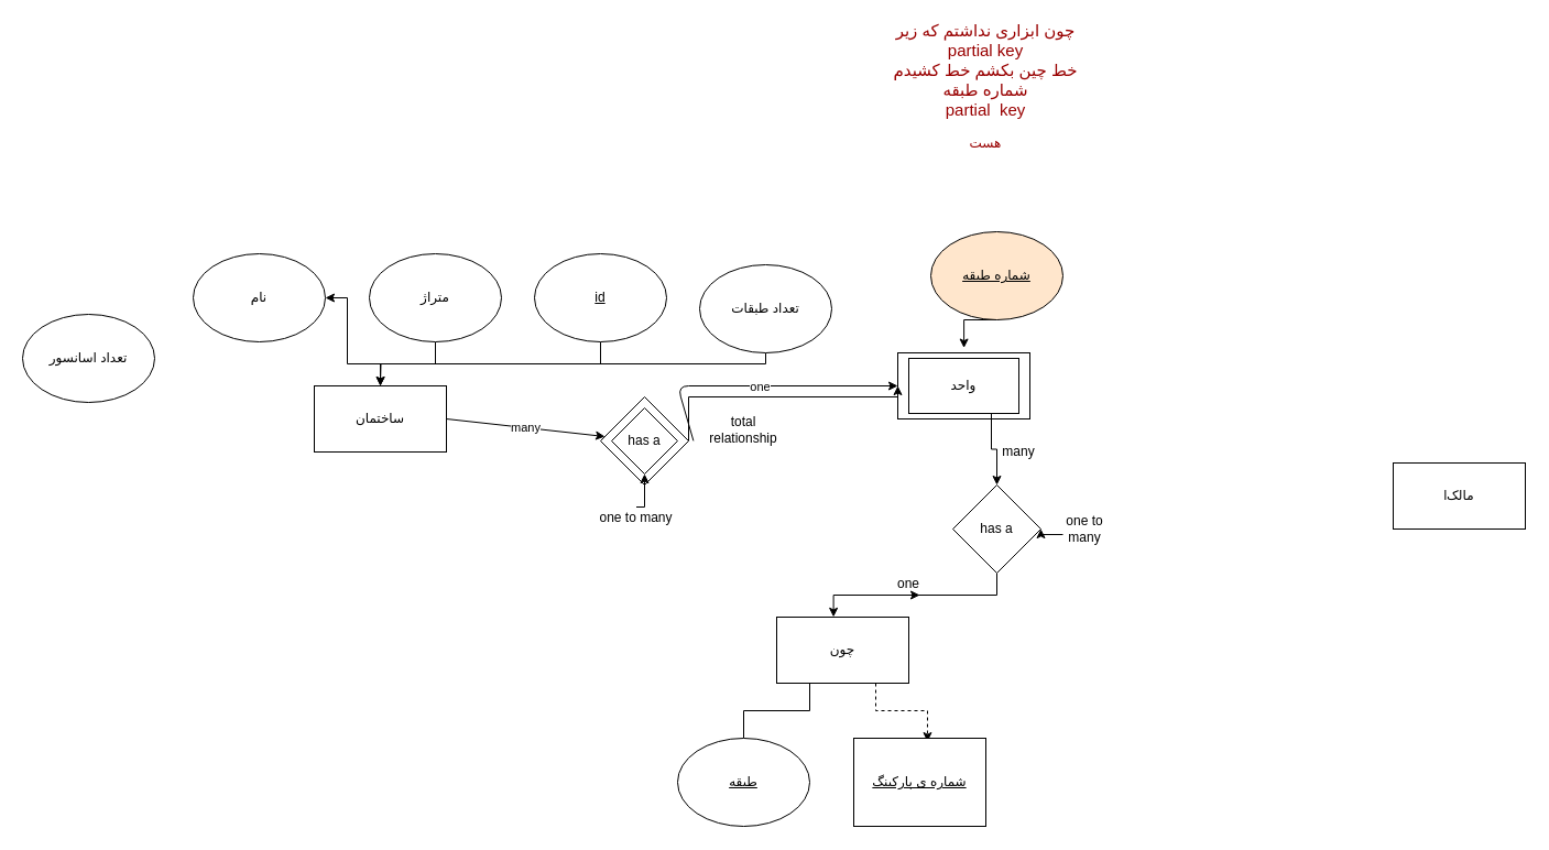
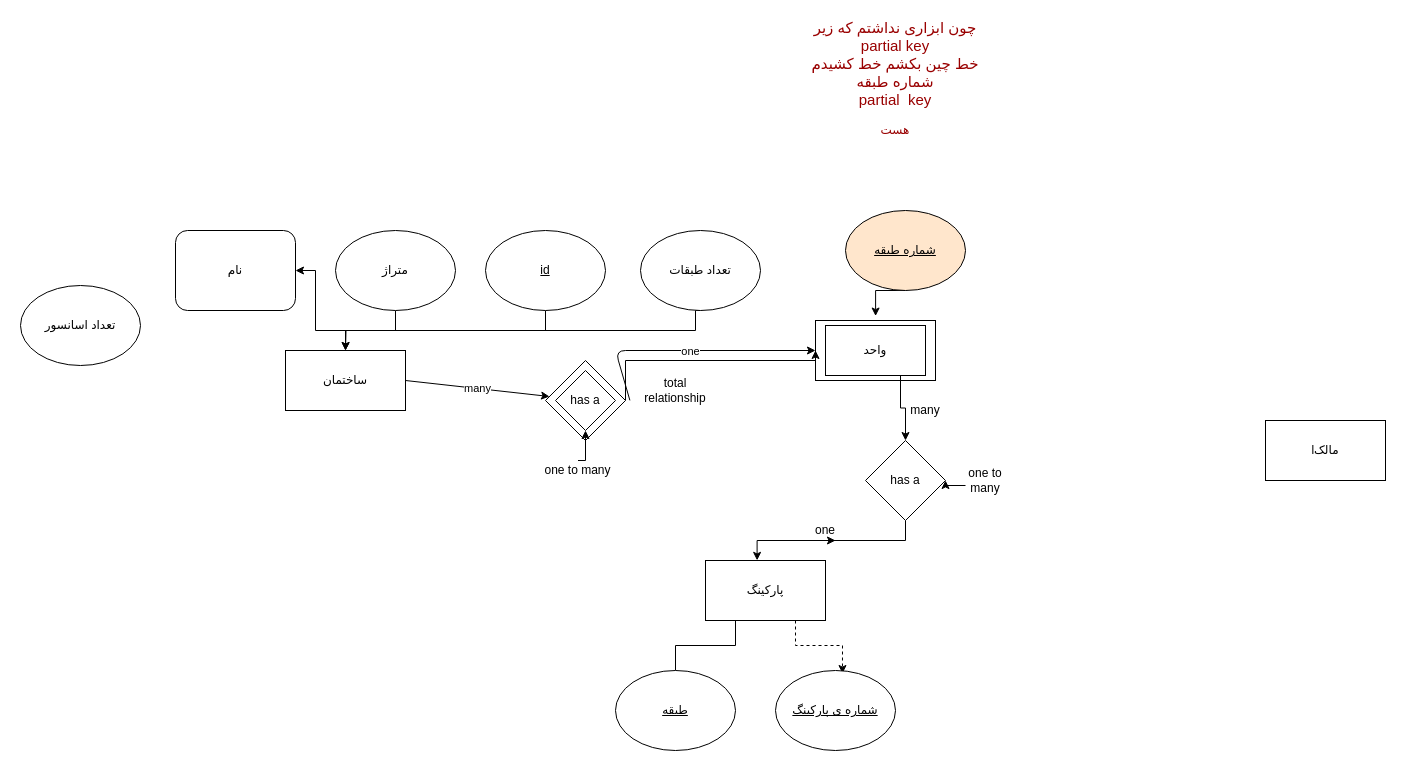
- <mxCell id="5" value="نام" style="ellipse;whiteSpace=wrap;html=1;" vertex="1" parent="1"><mxGeometry x="175" width="120" height="80" as="geometry" y="230" /></mxCell>
+ <mxCell id="5" value="نام" style="whiteSpace=wrap;html=1;rounded=1;" vertex="1" parent="1"><mxGeometry x="175" width="120" height="80" as="geometry" y="230" /></mxCell>
- <mxCell id="9" value="تعداد طبقات" style="ellipse;whiteSpace=wrap;html=1;" vertex="1" parent="1"><mxGeometry x="635" y="240" width="120" height="80" as="geometry" /></mxCell>
+ <mxCell id="9" value="تعداد طبقات" style="ellipse;whiteSpace=wrap;html=1;" vertex="1" parent="1"><mxGeometry x="640" y="230" width="120" height="80" as="geometry" /></mxCell>
- <mxCell id="15" value="چون" style="rounded=0;whiteSpace=wrap;html=1;fillColor=#ffffff;" vertex="1" parent="1"><mxGeometry x="705" y="560" width="120" height="60" as="geometry" /></mxCell>
+ <mxCell id="15" value="پارکینگ" style="rounded=0;whiteSpace=wrap;html=1;fillColor=#ffffff;" vertex="1" parent="1"><mxGeometry x="705" y="560" width="120" height="60" as="geometry" /></mxCell>
- <mxCell id="17" value="&lt;u&gt;شماره ی پارکینگ&lt;/u&gt;" style="whiteSpace=wrap;html=1;fillColor=#ffffff;rounded=0;" vertex="1" parent="1"><mxGeometry x="775" y="670" width="120" height="80" as="geometry" /></mxCell>
+ <mxCell id="17" value="&lt;u&gt;شماره ی پارکینگ&lt;/u&gt;" style="ellipse;whiteSpace=wrap;html=1;fillColor=#ffffff;" vertex="1" parent="1"><mxGeometry x="775" y="670" width="120" height="80" as="geometry" /></mxCell>
